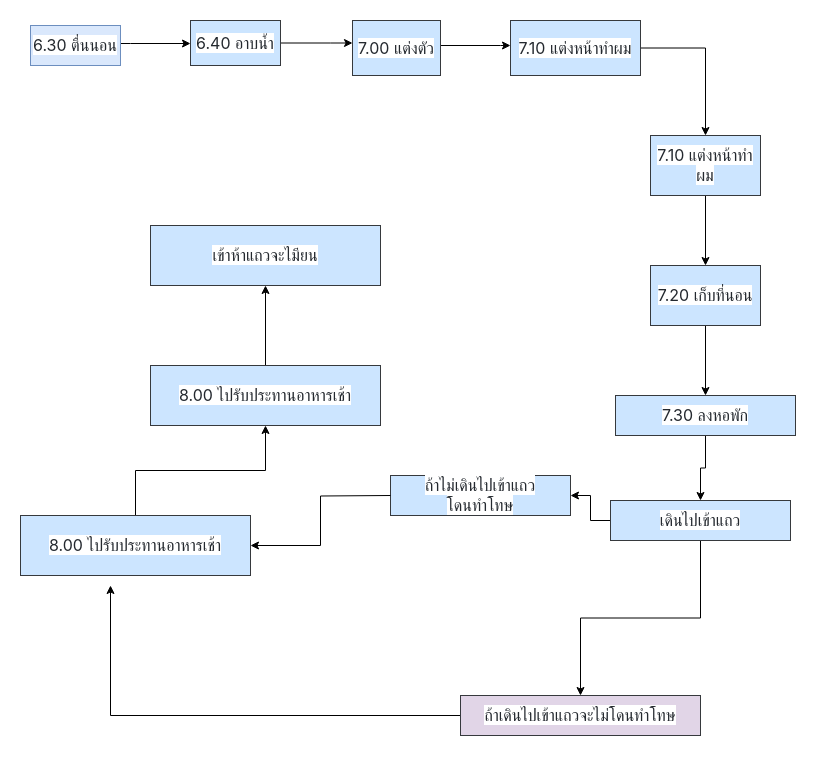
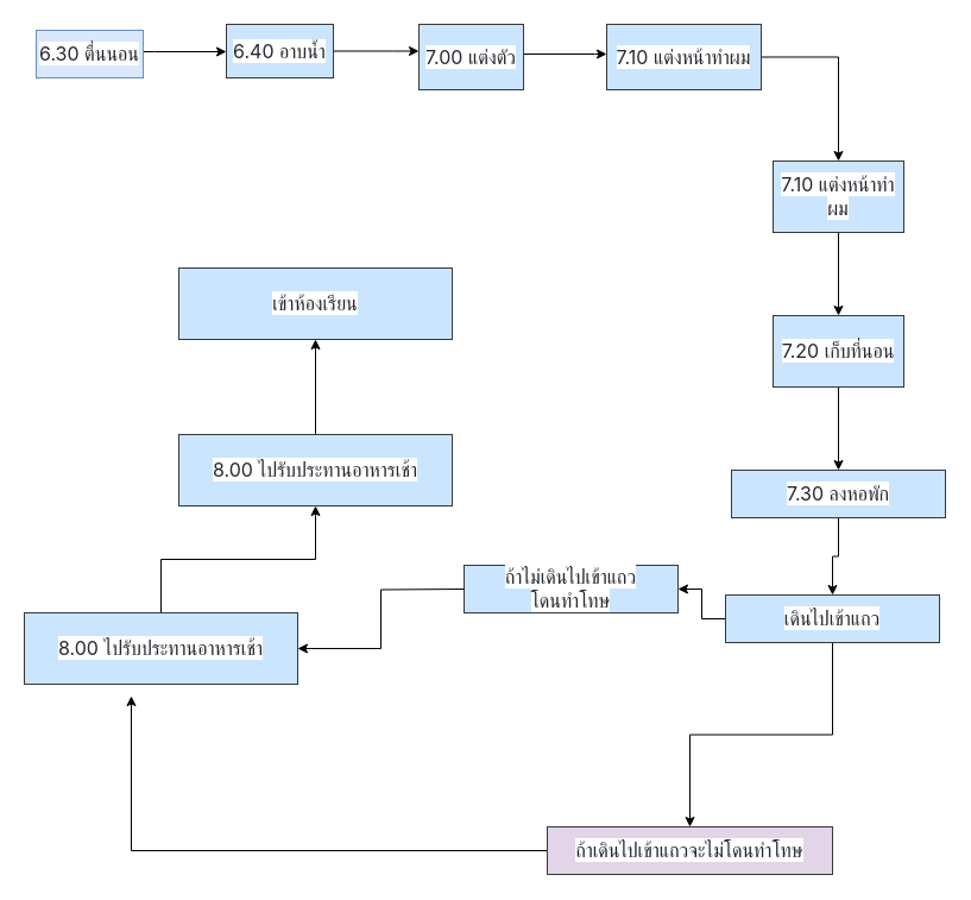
- <mxCell id="20" value="&lt;div style=&quot;text-align: start;&quot;&gt;&lt;font face=&quot;-apple-system, BlinkMacSystemFont, Segoe UI, Noto Sans, Helvetica, Arial, sans-serif, Apple Color Emoji, Segoe UI Emoji&quot; color=&quot;#24292f&quot;&gt;&lt;span style=&quot;font-size: 16px; background-color: rgb(255, 255, 255);&quot;&gt;เข้าห้าแถวจะไมียน&lt;/span&gt;&lt;/font&gt;&lt;/div&gt;" style="rounded=0;whiteSpace=wrap;html=1;fillColor=#cce5ff;strokeColor=#36393d;" vertex="1" parent="1"><mxGeometry x="150" y="225" width="230" height="60" as="geometry" /></mxCell>
+ <mxCell id="20" value="&lt;div style=&quot;text-align: start;&quot;&gt;&lt;font face=&quot;-apple-system, BlinkMacSystemFont, Segoe UI, Noto Sans, Helvetica, Arial, sans-serif, Apple Color Emoji, Segoe UI Emoji&quot; color=&quot;#24292f&quot;&gt;&lt;span style=&quot;font-size: 16px; background-color: rgb(255, 255, 255);&quot;&gt;เข้าห้องเรียน&lt;/span&gt;&lt;/font&gt;&lt;/div&gt;" style="rounded=0;whiteSpace=wrap;html=1;fillColor=#cce5ff;strokeColor=#36393d;" vertex="1" parent="1"><mxGeometry x="150" y="225" width="230" height="60" as="geometry" /></mxCell>
